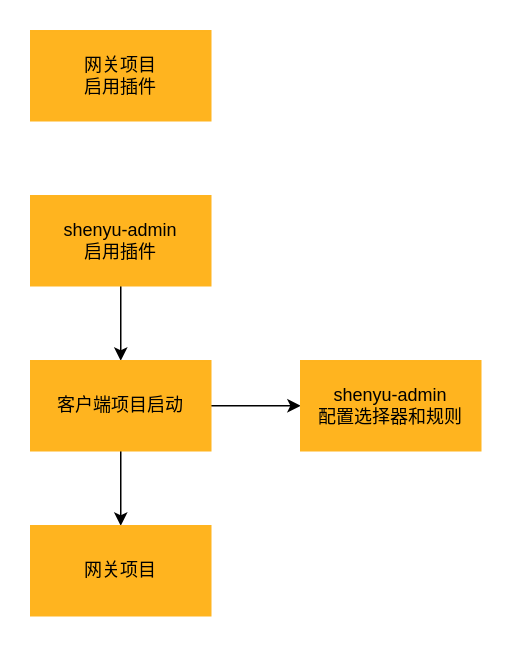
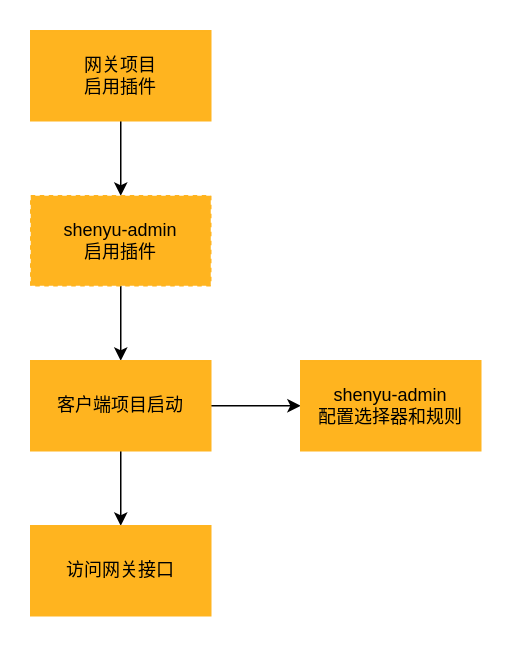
+ <mxCell id="2" style="edgeStyle=orthogonalEdgeStyle;rounded=0;orthogonalLoop=1;jettySize=auto;html=1;exitX=0.5;exitY=1;exitDx=0;exitDy=0;entryX=0.5;entryY=0;entryDx=0;entryDy=0;" edge="1" parent="1" source="3" target="5"><mxGeometry relative="1" as="geometry" /></mxCell>
- <mxCell id="5" value="&lt;font color=&quot;#000000&quot;&gt;shenyu-admin&lt;br&gt;启用插件&lt;br&gt;&lt;/font&gt;" style="rounded=0;whiteSpace=wrap;html=1;fillColor=#FFB41F;strokeColor=#FFB41F;fontColor=#ffffff;" vertex="1" parent="1"><mxGeometry x="20" y="130" width="120" height="60" as="geometry" /></mxCell>
+ <mxCell id="5" value="&lt;font color=&quot;#000000&quot;&gt;shenyu-admin&lt;br&gt;启用插件&lt;br&gt;&lt;/font&gt;" style="rounded=0;whiteSpace=wrap;html=1;fillColor=#FFB41F;strokeColor=#FFB41F;fontColor=#ffffff;dashed=1;" vertex="1" parent="1"><mxGeometry x="20" y="130" width="120" height="60" as="geometry" /></mxCell>
- <mxCell id="9" value="&lt;font color=&quot;#000000&quot;&gt;网关项目&lt;br&gt;&lt;/font&gt;" style="rounded=0;whiteSpace=wrap;html=1;fillColor=#FFB41F;strokeColor=#FFB41F;fontColor=#ffffff;" vertex="1" parent="1"><mxGeometry x="20" y="350" width="120" height="60" as="geometry" /></mxCell>
+ <mxCell id="9" value="&lt;font color=&quot;#000000&quot;&gt;访问网关接口&lt;br&gt;&lt;/font&gt;" style="rounded=0;whiteSpace=wrap;html=1;fillColor=#FFB41F;strokeColor=#FFB41F;fontColor=#ffffff;" vertex="1" parent="1"><mxGeometry x="20" y="350" width="120" height="60" as="geometry" /></mxCell>
